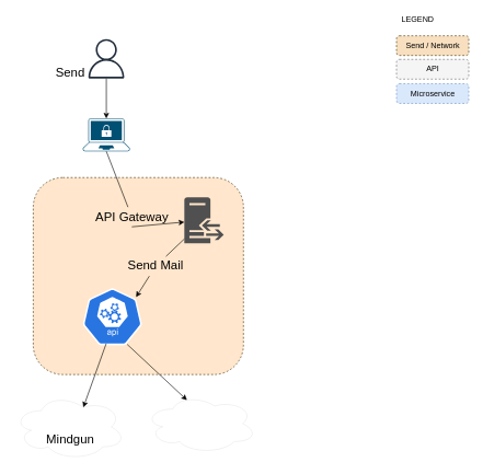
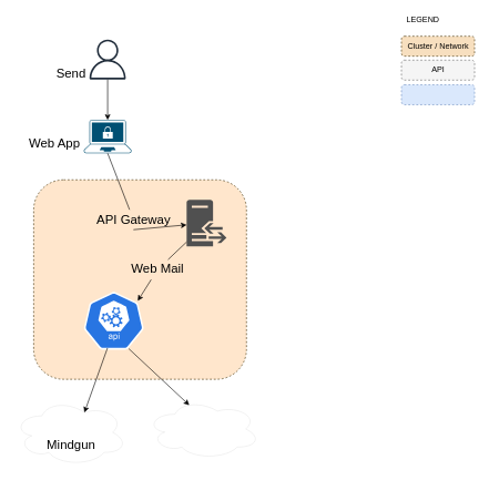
- <mxCell id="9" value="Send / Network" style="text;html=1;resizable=0;autosize=1;align=center;verticalAlign=middle;points=[];fillColor=none;strokeColor=none;rounded=0;dashed=1;" vertex="1" parent="1"><mxGeometry x="603" y="59" width="110" height="20" as="geometry" /></mxCell>
+ <mxCell id="9" value="Cluster / Network" style="text;html=1;resizable=0;autosize=1;align=center;verticalAlign=middle;points=[];fillColor=none;strokeColor=none;rounded=0;dashed=1;" vertex="1" parent="1"><mxGeometry x="603" y="59" width="110" height="20" as="geometry" /></mxCell>
- <mxCell id="8" value="Microservice" style="text;html=1;resizable=0;autosize=1;align=center;verticalAlign=middle;points=[];fillColor=none;strokeColor=none;rounded=0;dashed=1;" vertex="1" parent="1"><mxGeometry x="618" y="132" width="80" height="20" as="geometry" /></mxCell>
+ <mxCell id="19" value="Web App" style="text;html=1;resizable=0;autosize=1;align=center;verticalAlign=middle;points=[];fillColor=none;strokeColor=none;rounded=0;dashed=1;strokeWidth=0;fontSize=19;" vertex="1" parent="1"><mxGeometry x="35.5" y="200" width="90" height="30" as="geometry" /></mxCell>
- <mxCell id="22" value="Send Mail" style="text;html=1;resizable=0;autosize=1;align=center;verticalAlign=middle;points=[];fillColor=none;strokeColor=none;rounded=0;dashed=1;strokeWidth=0;fontSize=19;" vertex="1" parent="1"><mxGeometry x="186.21" y="390" width="100" height="30" as="geometry" /></mxCell>
+ <mxCell id="22" value="Web Mail" style="text;html=1;resizable=0;autosize=1;align=center;verticalAlign=middle;points=[];fillColor=none;strokeColor=none;rounded=0;dashed=1;strokeWidth=0;fontSize=19;" vertex="1" parent="1"><mxGeometry x="186.21" y="390" width="100" height="30" as="geometry" /></mxCell>
